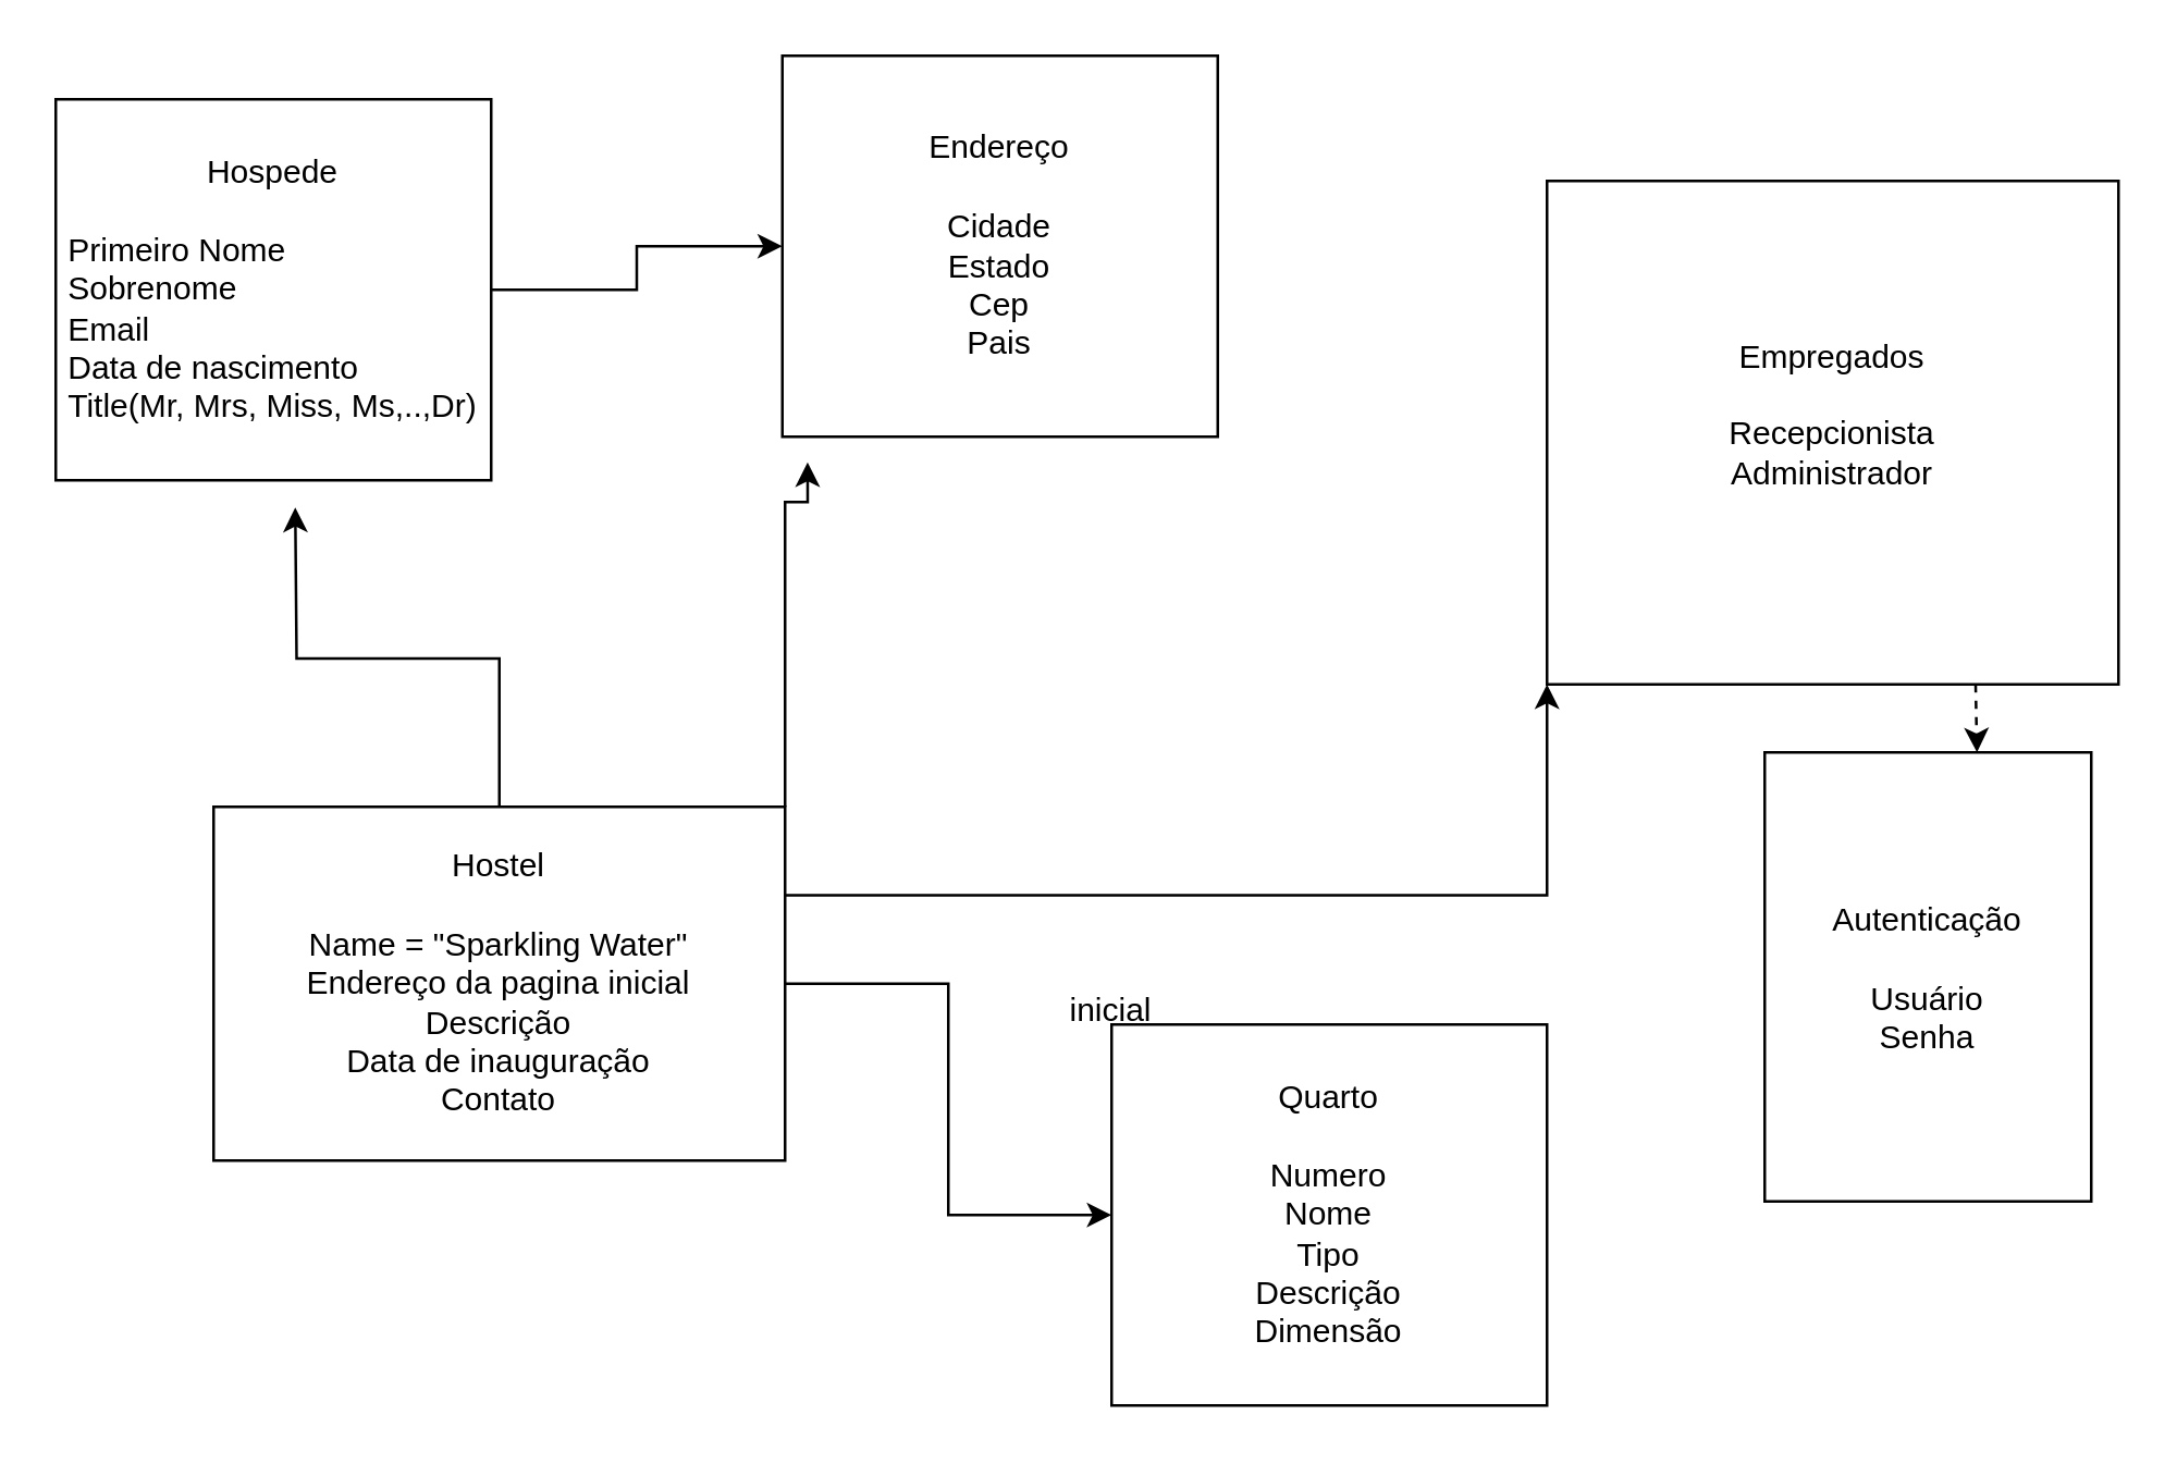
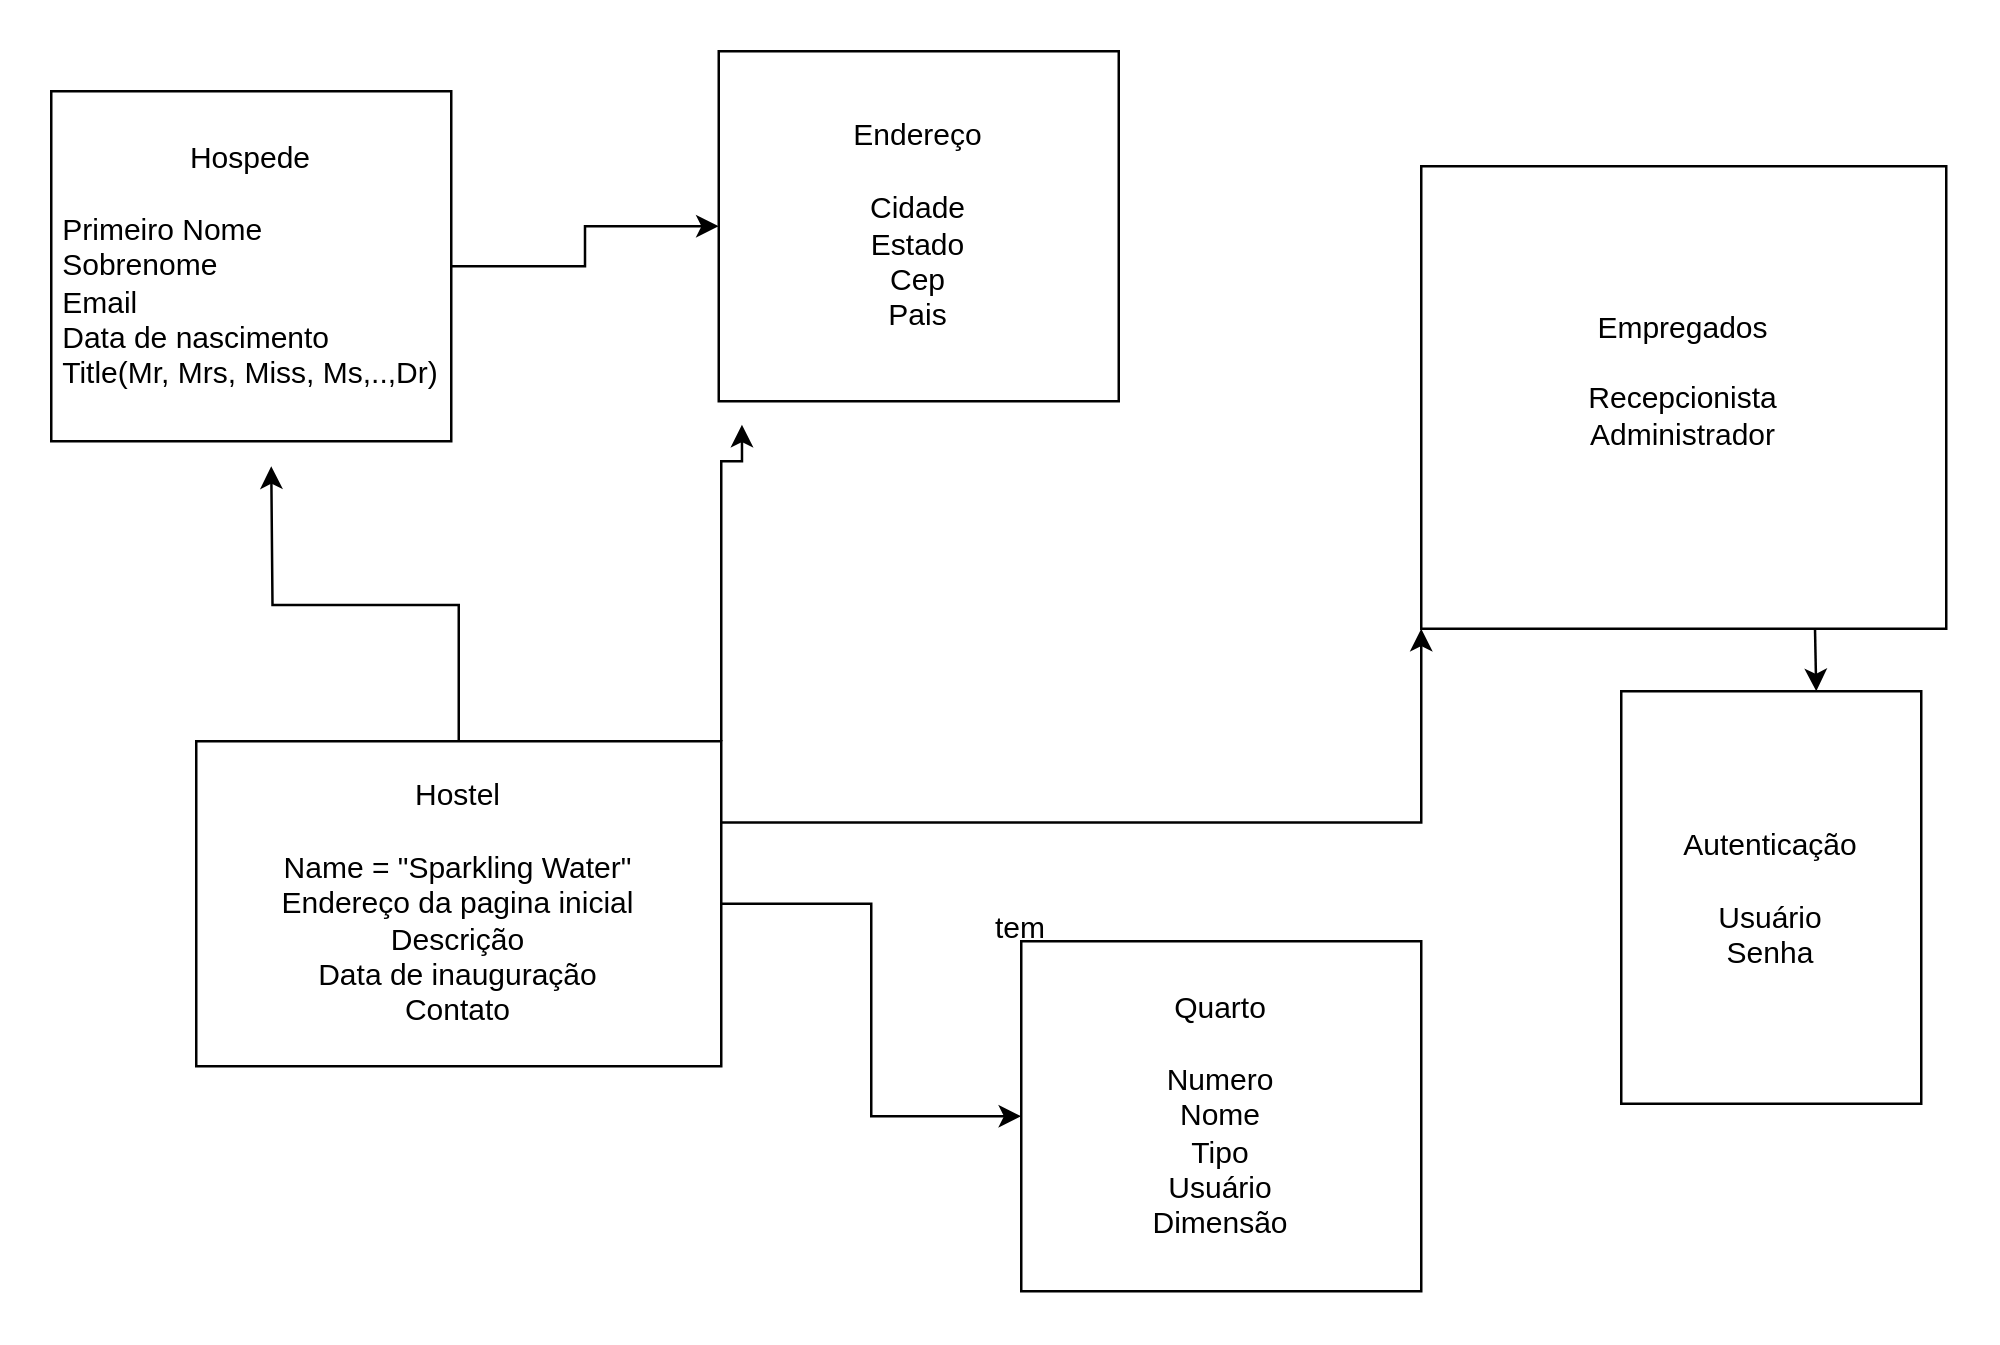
- <mxCell id="14" style="edgeStyle=orthogonalEdgeStyle;rounded=0;orthogonalLoop=1;jettySize=auto;html=1;exitX=0.75;exitY=1;exitDx=0;exitDy=0;entryX=0.65;entryY=0;entryDx=0;entryDy=0;entryPerimeter=0;dashed=1;" edge="1" parent="1" source="12" target="11"><mxGeometry relative="1" as="geometry" /></mxCell>
+ <mxCell id="14" style="edgeStyle=orthogonalEdgeStyle;rounded=0;orthogonalLoop=1;jettySize=auto;html=1;exitX=0.75;exitY=1;exitDx=0;exitDy=0;entryX=0.65;entryY=0;entryDx=0;entryDy=0;entryPerimeter=0;" edge="1" parent="1" source="12" target="11"><mxGeometry relative="1" as="geometry" /></mxCell>
- <mxCell id="13" value="inicial" style="text;html=1;align=center;verticalAlign=middle;whiteSpace=wrap;rounded=0;" vertex="1" parent="1"><mxGeometry x="378" y="356" width="60" height="30" as="geometry" /></mxCell>
+ <mxCell id="13" value="tem" style="text;html=1;align=center;verticalAlign=middle;whiteSpace=wrap;rounded=0;" vertex="1" parent="1"><mxGeometry x="378" y="356" width="60" height="30" as="geometry" /></mxCell>
- <mxCell id="8" value="Quarto&lt;div&gt;&lt;br&gt;&lt;/div&gt;&lt;div&gt;Numero&lt;/div&gt;&lt;div&gt;Nome&lt;/div&gt;&lt;div&gt;Tipo&lt;/div&gt;&lt;div&gt;Descrição&lt;/div&gt;&lt;div&gt;Dimensão&lt;/div&gt;" style="rounded=0;whiteSpace=wrap;html=1;" vertex="1" parent="1"><mxGeometry x="408" y="376" width="160" height="140" as="geometry" /></mxCell>
+ <mxCell id="8" value="Quarto&lt;div&gt;&lt;br&gt;&lt;/div&gt;&lt;div&gt;Numero&lt;/div&gt;&lt;div&gt;Nome&lt;/div&gt;&lt;div&gt;Tipo&lt;/div&gt;&lt;div&gt;Usuário&lt;/div&gt;&lt;div&gt;Dimensão&lt;/div&gt;" style="rounded=0;whiteSpace=wrap;html=1;" vertex="1" parent="1"><mxGeometry x="408" y="376" width="160" height="140" as="geometry" /></mxCell>
